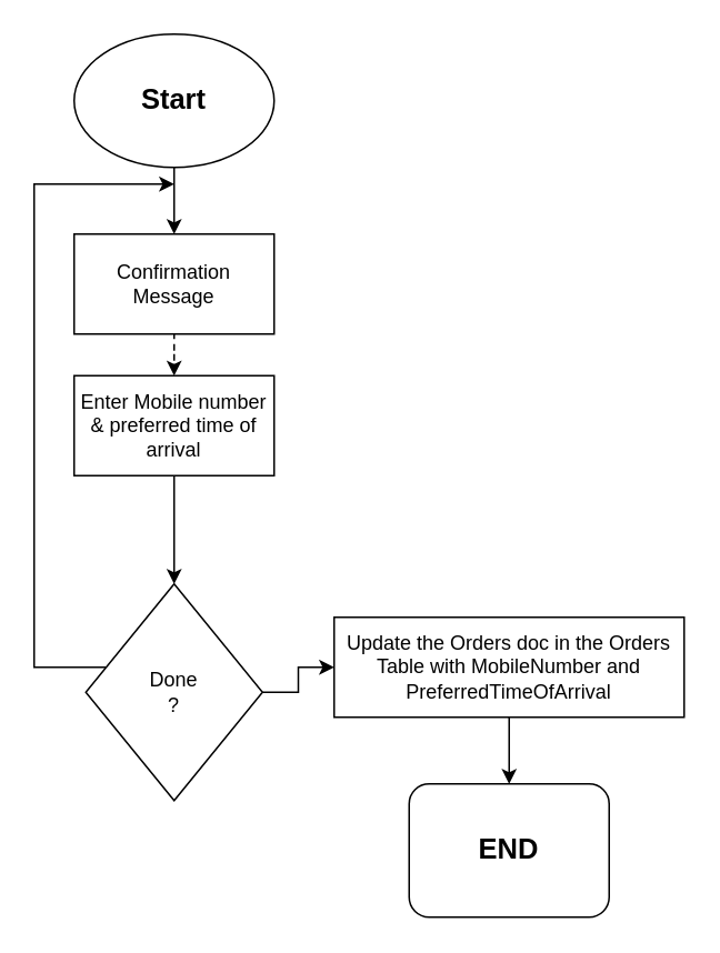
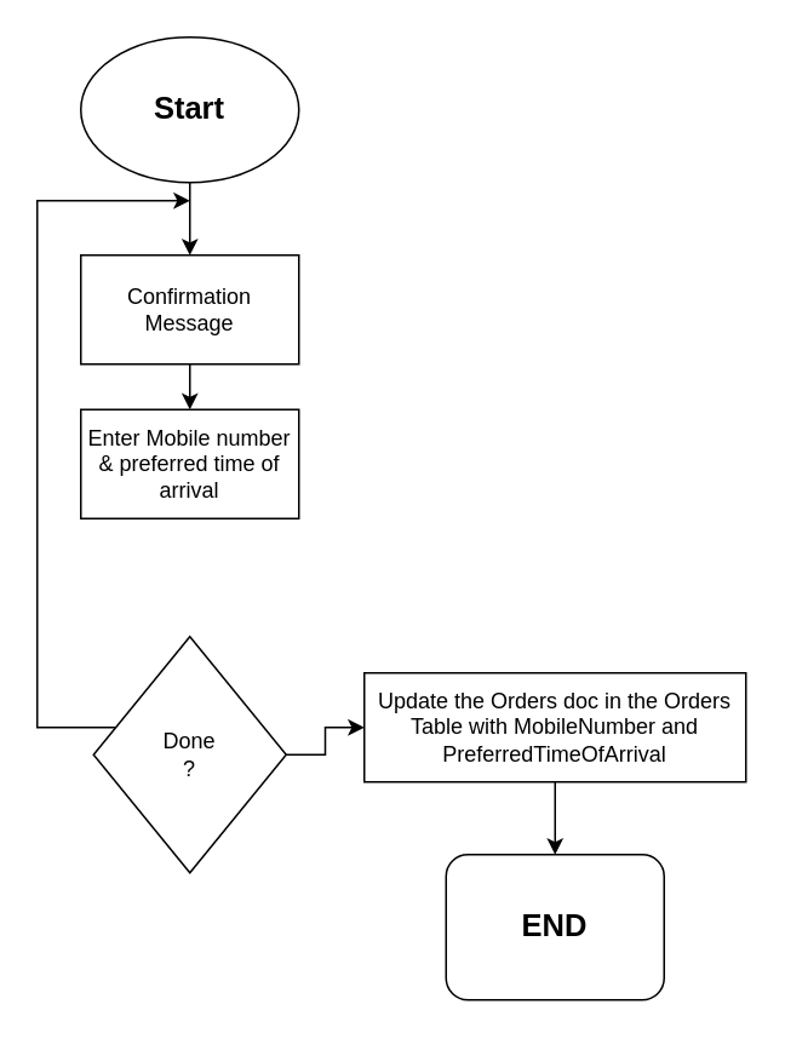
- <mxCell id="4" value="" style="edgeStyle=orthogonalEdgeStyle;rounded=0;orthogonalLoop=1;jettySize=auto;html=1;dashed=1;" edge="1" parent="1" source="5" target="7"><mxGeometry relative="1" as="geometry" /></mxCell>
+ <mxCell id="4" value="" style="edgeStyle=orthogonalEdgeStyle;rounded=0;orthogonalLoop=1;jettySize=auto;html=1;" edge="1" parent="1" source="5" target="7"><mxGeometry relative="1" as="geometry" /></mxCell>
- <mxCell id="6" value="" style="edgeStyle=orthogonalEdgeStyle;rounded=0;orthogonalLoop=1;jettySize=auto;html=1;" edge="1" parent="1" source="7" target="10"><mxGeometry relative="1" as="geometry" /></mxCell>
